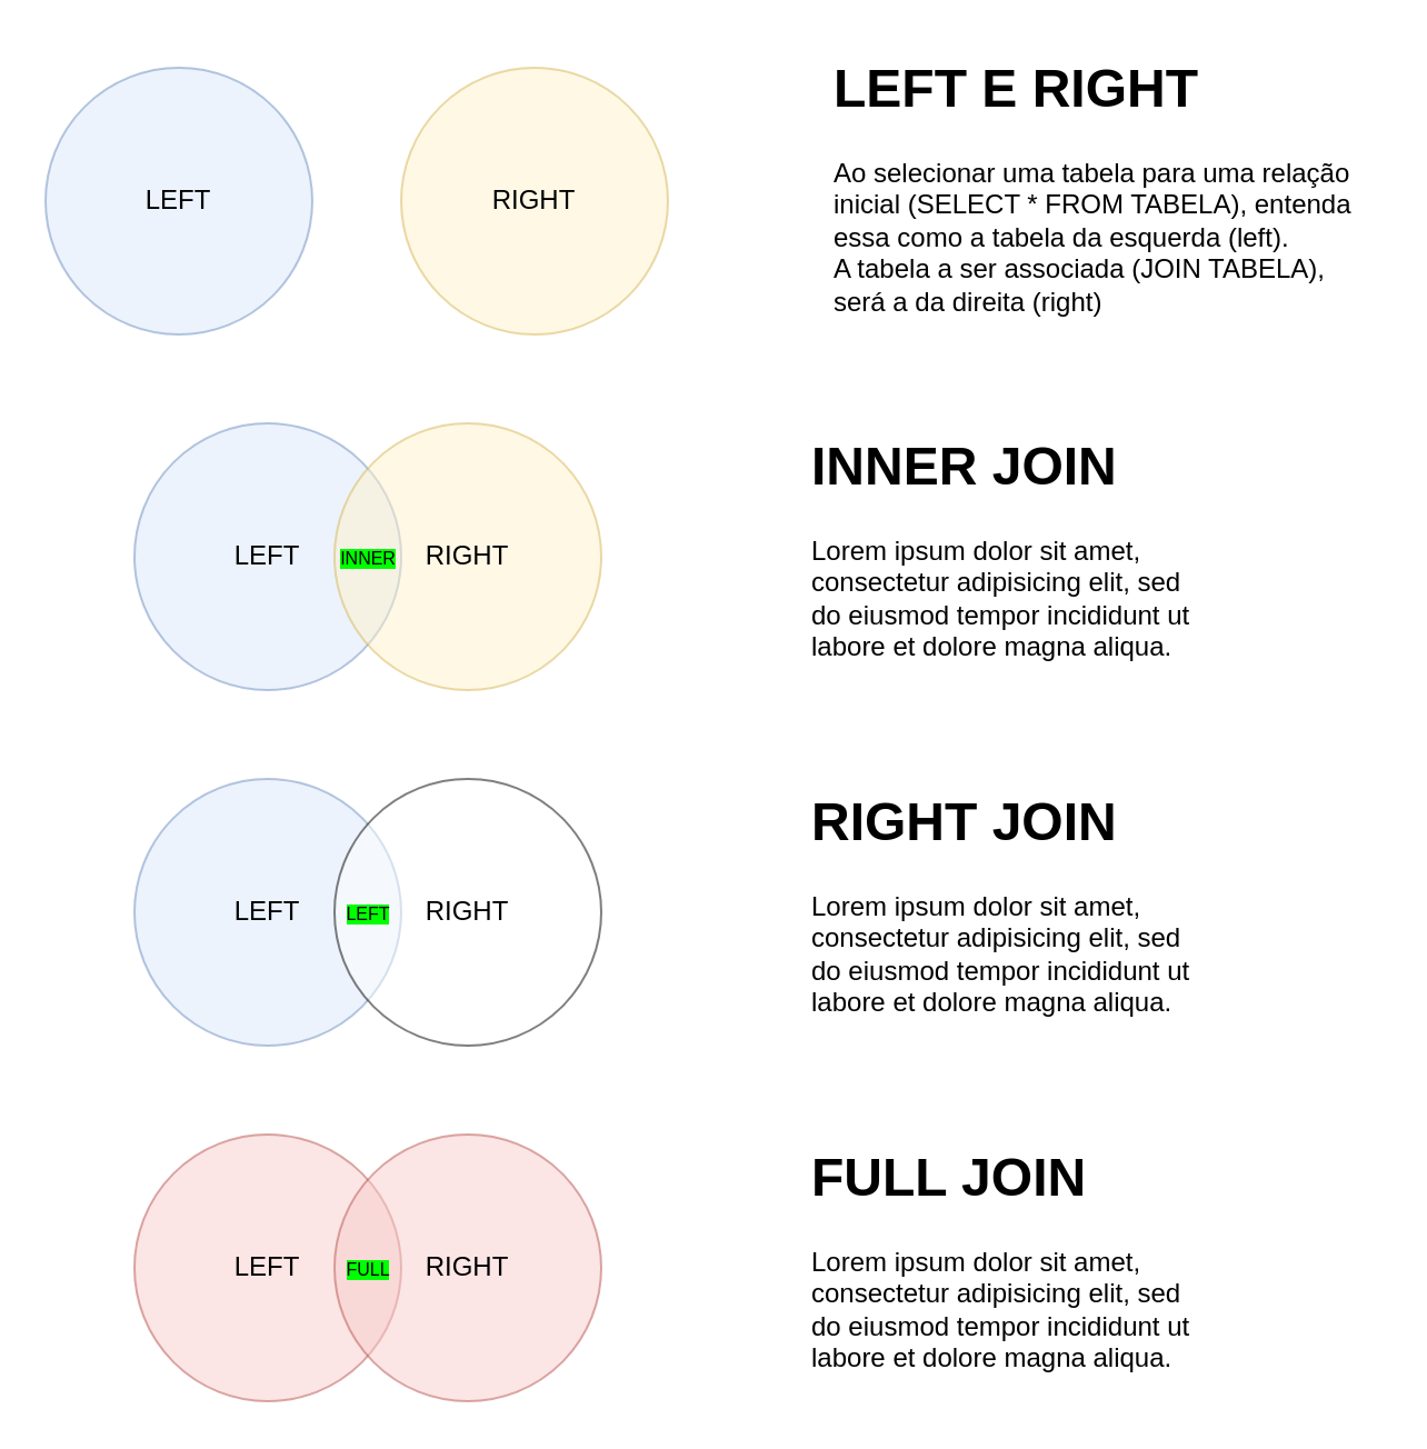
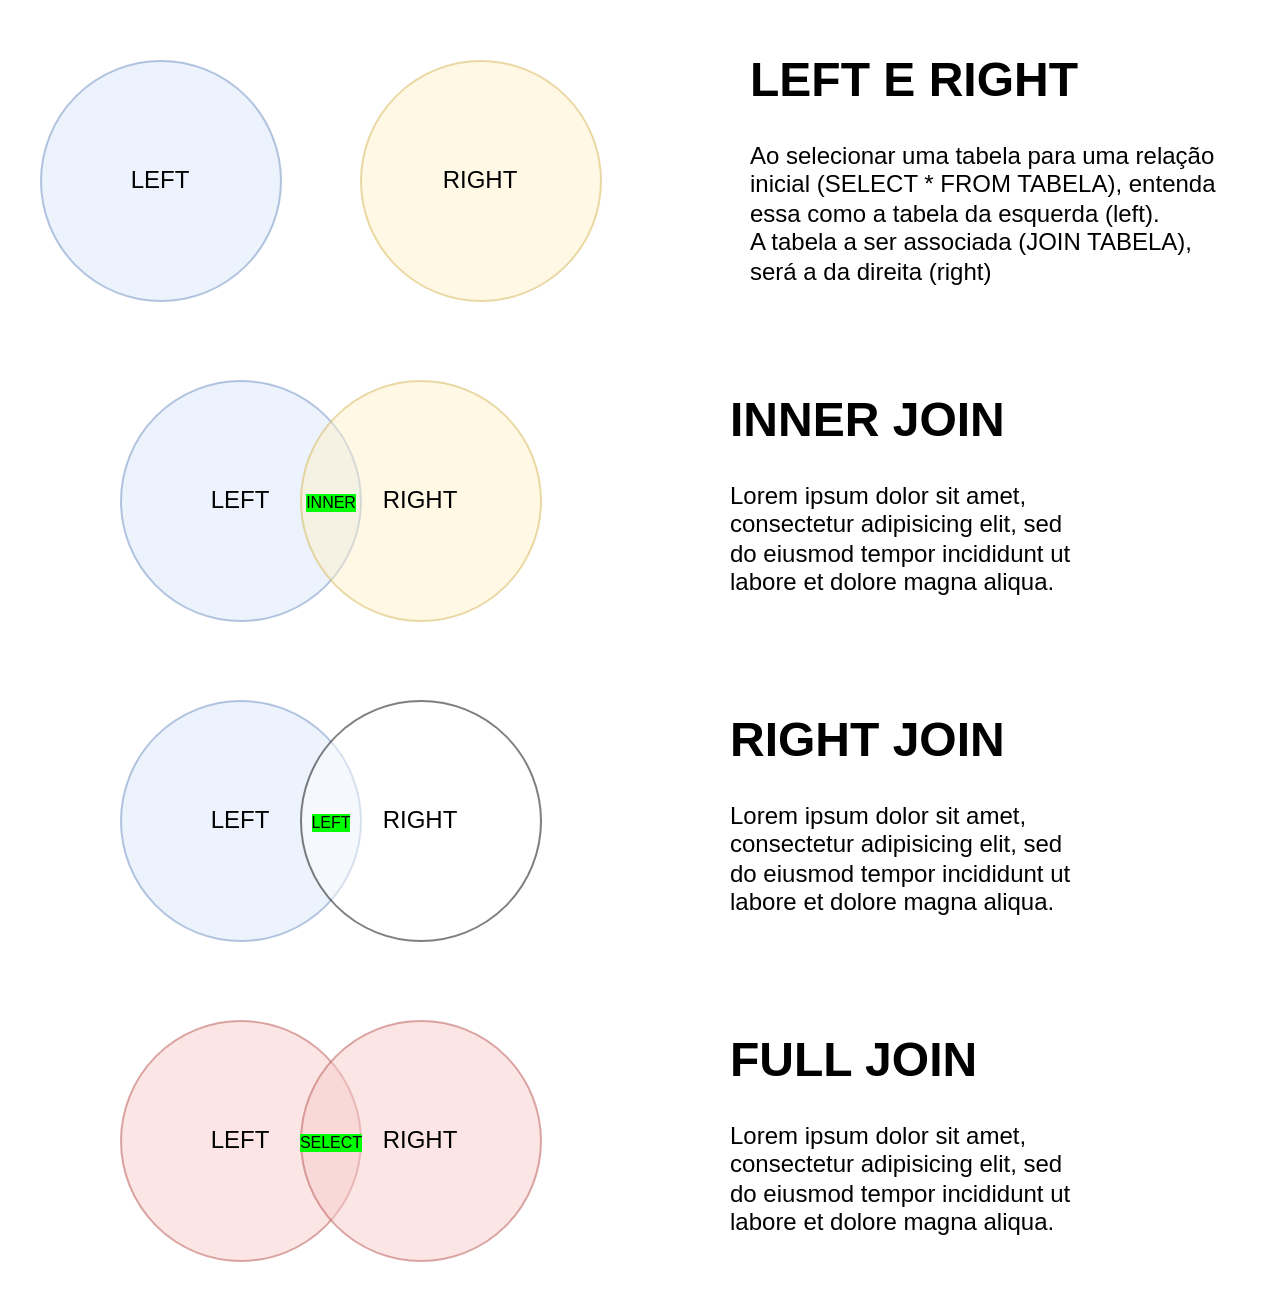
- <mxCell id="15" value="&lt;span style=&quot;font-size: 8px; background-color: rgb(0, 255, 0);&quot;&gt;FULL&lt;/span&gt;" style="text;html=1;align=center;verticalAlign=middle;resizable=0;points=[];autosize=1;strokeColor=none;fillColor=none;" vertex="1" parent="1"><mxGeometry x="145" y="555" width="40" height="30" as="geometry" /></mxCell>
+ <mxCell id="15" value="&lt;span style=&quot;font-size: 8px; background-color: rgb(0, 255, 0);&quot;&gt;SELECT&lt;/span&gt;" style="text;html=1;align=center;verticalAlign=middle;resizable=0;points=[];autosize=1;strokeColor=none;fillColor=none;" vertex="1" parent="1"><mxGeometry x="145" y="555" width="40" height="30" as="geometry" /></mxCell>
